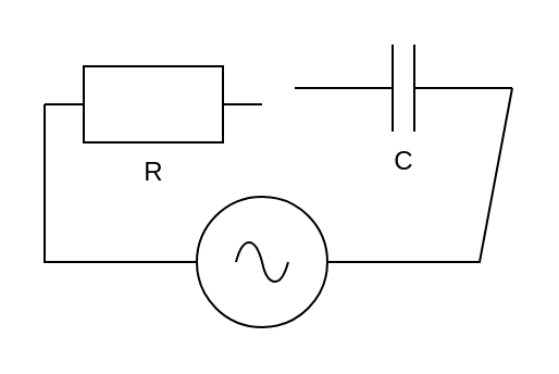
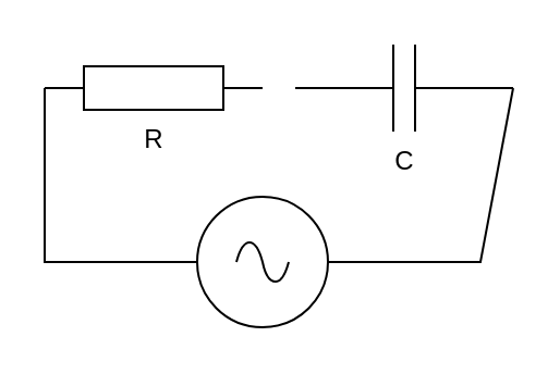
- <mxCell id="2" value="R" style="pointerEvents=1;verticalLabelPosition=bottom;shadow=0;dashed=0;align=center;html=1;verticalAlign=top;shape=mxgraph.electrical.resistors.resistor_1;" vertex="1" parent="1"><mxGeometry x="20" y="30" width="100" height="35" as="geometry" /></mxCell>
+ <mxCell id="2" value="R" style="pointerEvents=1;verticalLabelPosition=bottom;shadow=0;dashed=0;align=center;html=1;verticalAlign=top;shape=mxgraph.electrical.resistors.resistor_1;" vertex="1" parent="1"><mxGeometry x="20" y="30" width="100" height="20" as="geometry" /></mxCell>
